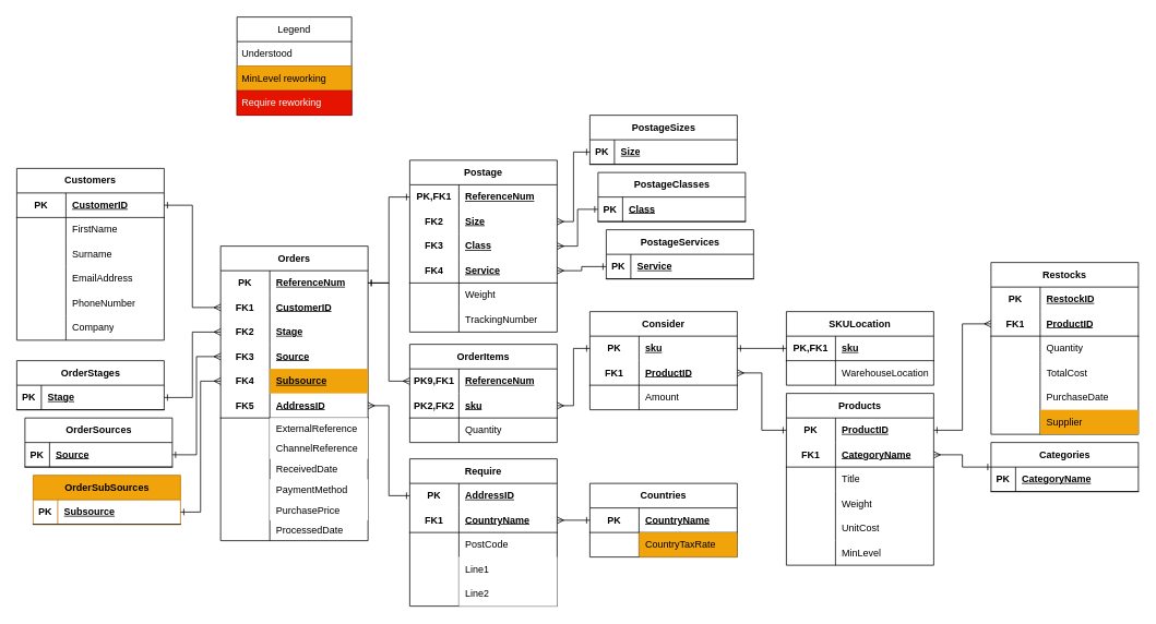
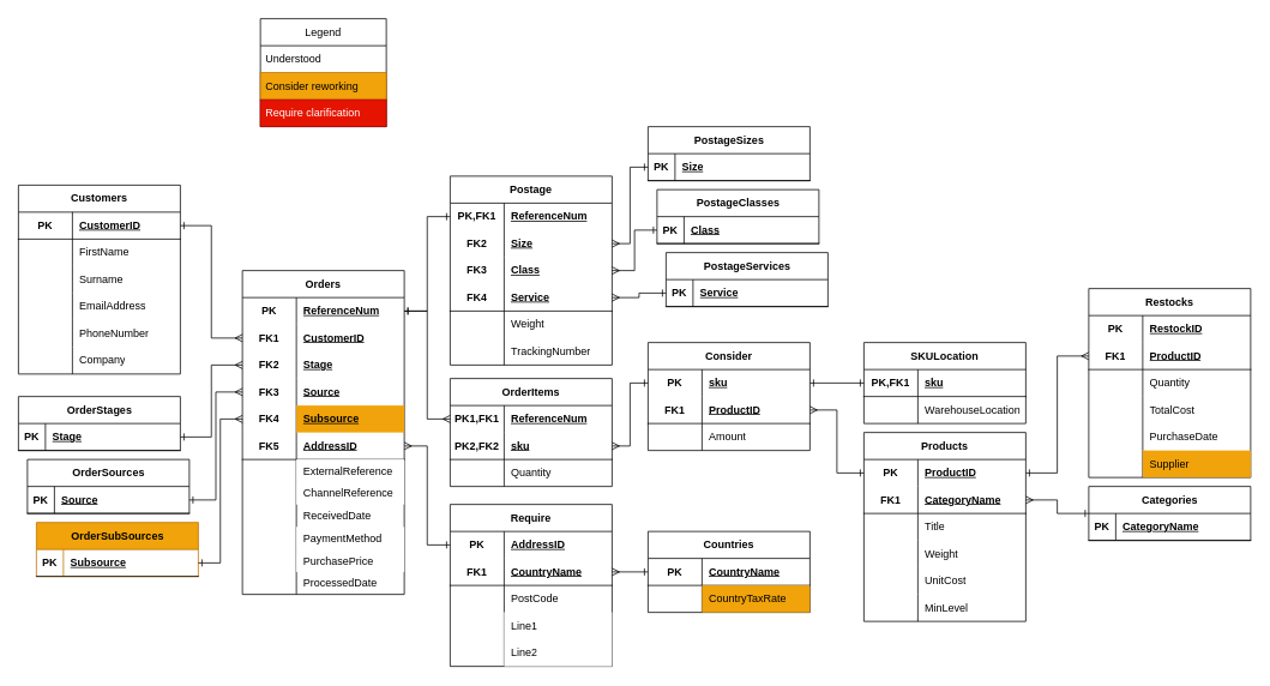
- <mxCell id="97" value="MinLevel reworking" style="text;strokeColor=#BD7000;fillColor=#f0a30a;align=left;verticalAlign=middle;spacingLeft=4;spacingRight=4;overflow=hidden;points=[[0,0.5],[1,0.5]];portConstraint=eastwest;rotatable=0;whiteSpace=wrap;html=1;fontColor=#000000;" parent="95" vertex="1"><mxGeometry y="60" width="140" height="30" as="geometry" /></mxCell>
+ <mxCell id="97" value="Consider reworking" style="text;strokeColor=#BD7000;fillColor=#f0a30a;align=left;verticalAlign=middle;spacingLeft=4;spacingRight=4;overflow=hidden;points=[[0,0.5],[1,0.5]];portConstraint=eastwest;rotatable=0;whiteSpace=wrap;html=1;fontColor=#000000;" parent="95" vertex="1"><mxGeometry y="60" width="140" height="30" as="geometry" /></mxCell>
- <mxCell id="98" value="Require reworking" style="text;strokeColor=#B20000;fillColor=#e51400;align=left;verticalAlign=middle;spacingLeft=4;spacingRight=4;overflow=hidden;points=[[0,0.5],[1,0.5]];portConstraint=eastwest;rotatable=0;whiteSpace=wrap;html=1;fontColor=#ffffff;" parent="95" vertex="1"><mxGeometry y="90" width="140" height="30" as="geometry" /></mxCell>
+ <mxCell id="98" value="Require clarification" style="text;strokeColor=#B20000;fillColor=#e51400;align=left;verticalAlign=middle;spacingLeft=4;spacingRight=4;overflow=hidden;points=[[0,0.5],[1,0.5]];portConstraint=eastwest;rotatable=0;whiteSpace=wrap;html=1;fontColor=#ffffff;" parent="95" vertex="1"><mxGeometry y="90" width="140" height="30" as="geometry" /></mxCell>
- <mxCell id="76" value="PK9,FK1" style="shape=partialRectangle;connectable=0;fillColor=none;top=0;left=0;bottom=0;right=0;fontStyle=1;overflow=hidden;html=1;whiteSpace=wrap;" parent="75" vertex="1"><mxGeometry width="60" height="30" as="geometry"><mxRectangle width="60" height="30" as="alternateBounds" /></mxGeometry></mxCell>
+ <mxCell id="76" value="PK1,FK1" style="shape=partialRectangle;connectable=0;fillColor=none;top=0;left=0;bottom=0;right=0;fontStyle=1;overflow=hidden;html=1;whiteSpace=wrap;" parent="75" vertex="1"><mxGeometry width="60" height="30" as="geometry"><mxRectangle width="60" height="30" as="alternateBounds" /></mxGeometry></mxCell>
